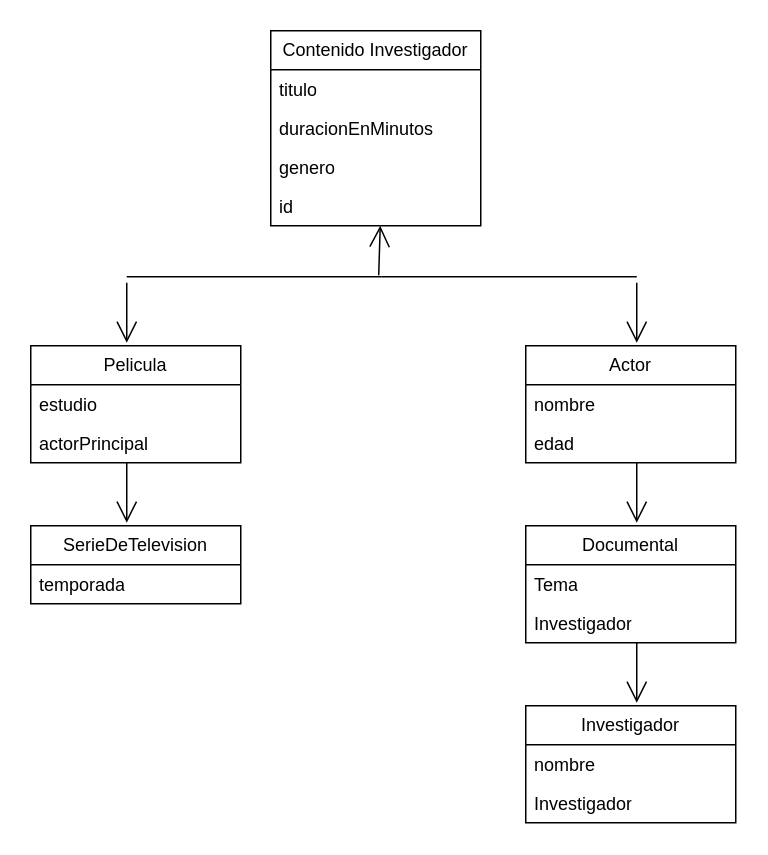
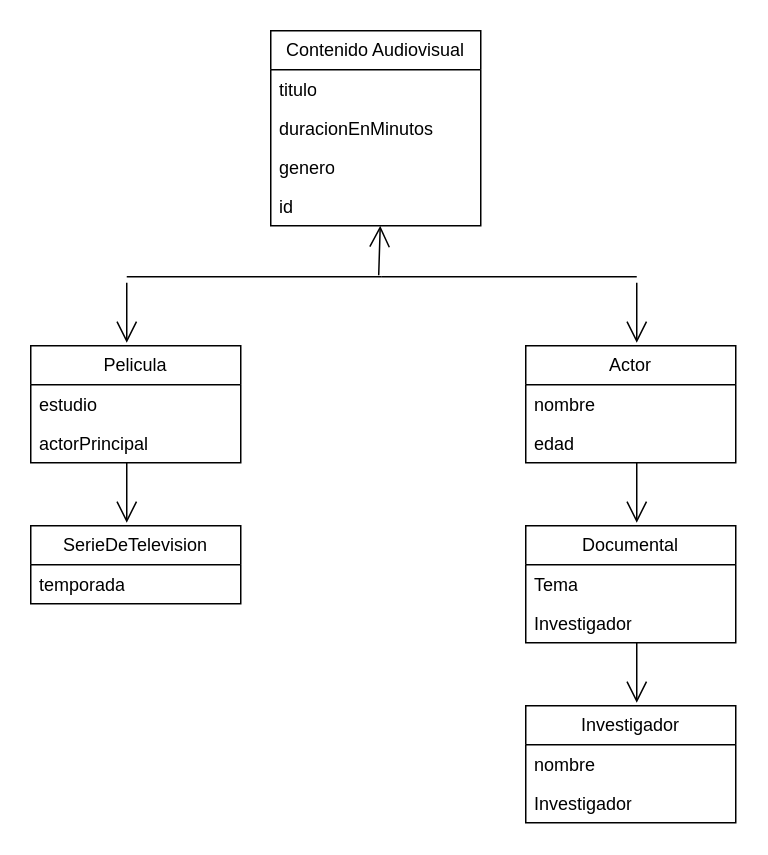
- <mxCell id="2" value="&lt;font style=&quot;vertical-align: inherit;&quot;&gt;&lt;font style=&quot;vertical-align: inherit;&quot;&gt;Contenido Investigador&lt;/font&gt;&lt;/font&gt;" style="swimlane;fontStyle=0;childLayout=stackLayout;horizontal=1;startSize=26;fillColor=none;horizontalStack=0;resizeParent=1;resizeParentMax=0;resizeLast=0;collapsible=1;marginBottom=0;whiteSpace=wrap;html=1;" vertex="1" parent="1"><mxGeometry x="180" y="20" width="140" height="130" as="geometry" /></mxCell>
+ <mxCell id="2" value="&lt;font style=&quot;vertical-align: inherit;&quot;&gt;&lt;font style=&quot;vertical-align: inherit;&quot;&gt;Contenido Audiovisual&lt;/font&gt;&lt;/font&gt;" style="swimlane;fontStyle=0;childLayout=stackLayout;horizontal=1;startSize=26;fillColor=none;horizontalStack=0;resizeParent=1;resizeParentMax=0;resizeLast=0;collapsible=1;marginBottom=0;whiteSpace=wrap;html=1;" vertex="1" parent="1"><mxGeometry x="180" y="20" width="140" height="130" as="geometry" /></mxCell>
